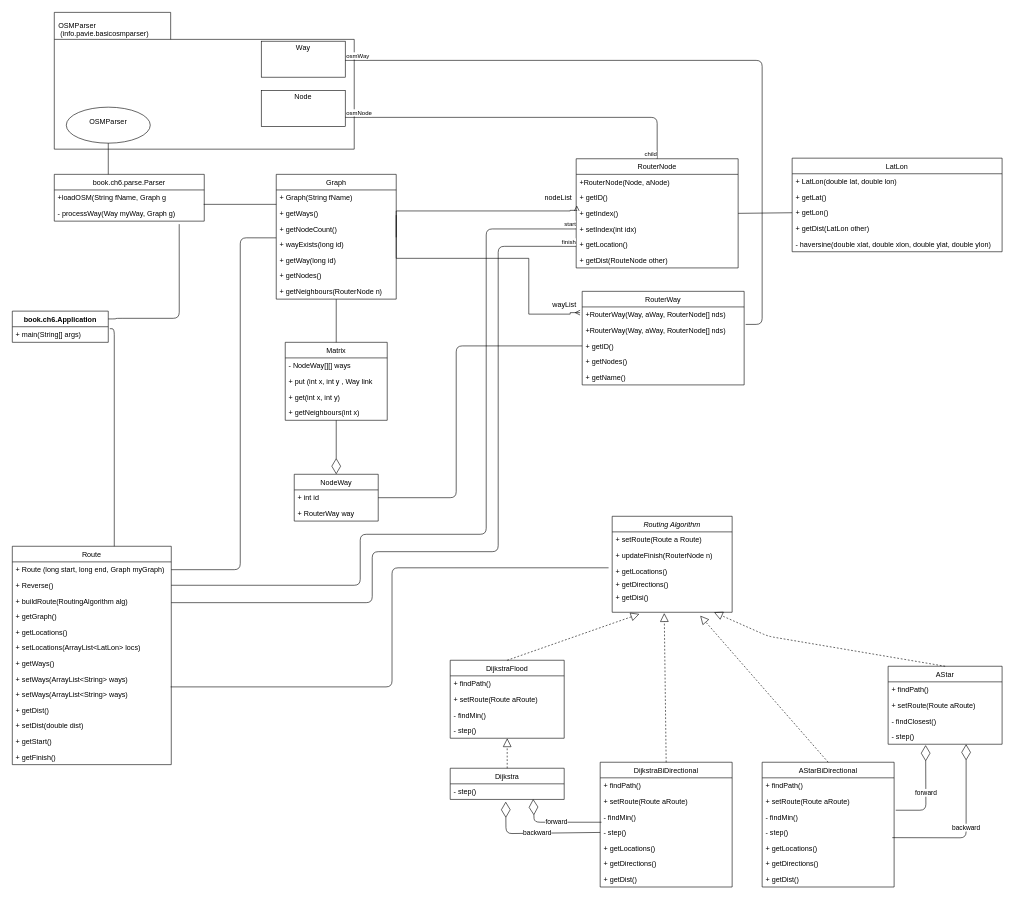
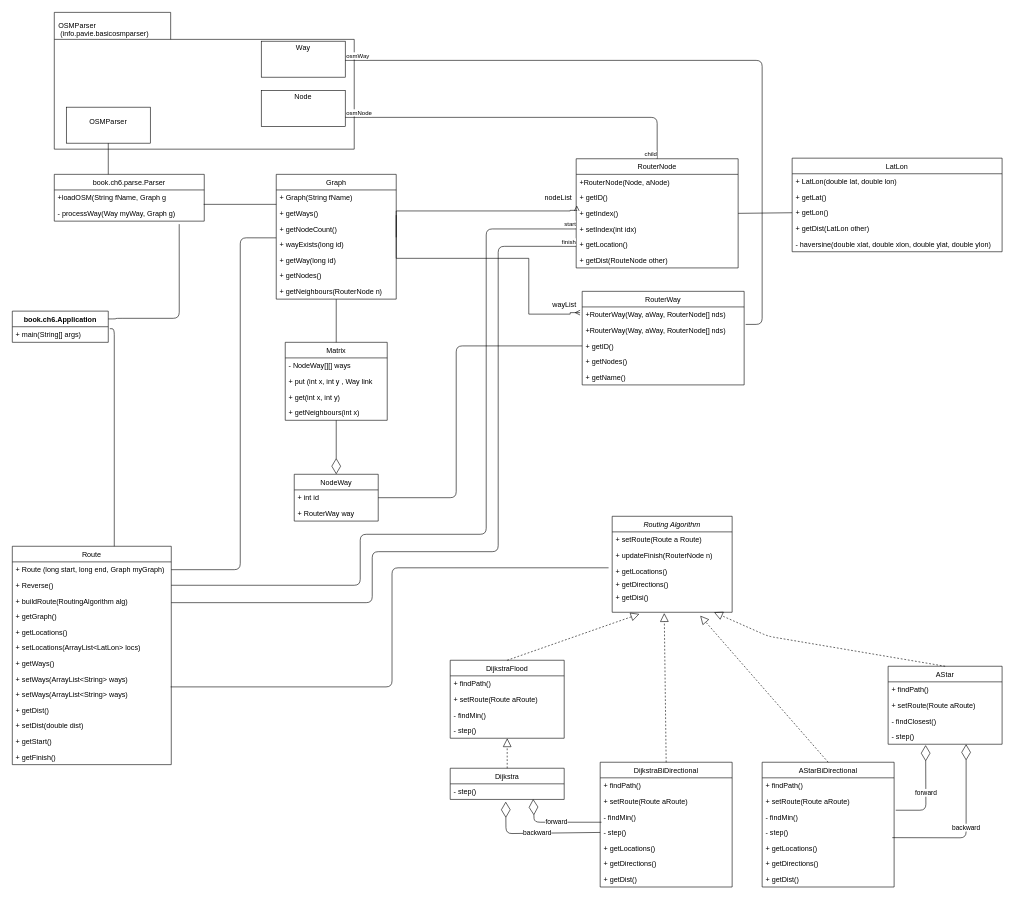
- <mxCell id="6" value="&lt;p style=&quot;margin: 0px ; margin-top: 4px ; text-align: center&quot;&gt;&lt;br&gt;OSMParser&lt;/p&gt;" style="ellipse;verticalAlign=top;align=left;overflow=fill;fontSize=12;fontFamily=Helvetica;html=1;" vertex="1" parent="1"><mxGeometry x="110" y="178" width="140" height="60" as="geometry" /></mxCell>
+ <mxCell id="6" value="&lt;p style=&quot;margin: 0px ; margin-top: 4px ; text-align: center&quot;&gt;&lt;br&gt;OSMParser&lt;/p&gt;" style="verticalAlign=top;align=left;overflow=fill;fontSize=12;fontFamily=Helvetica;html=1;" vertex="1" parent="1"><mxGeometry x="110" y="178" width="140" height="60" as="geometry" /></mxCell>
